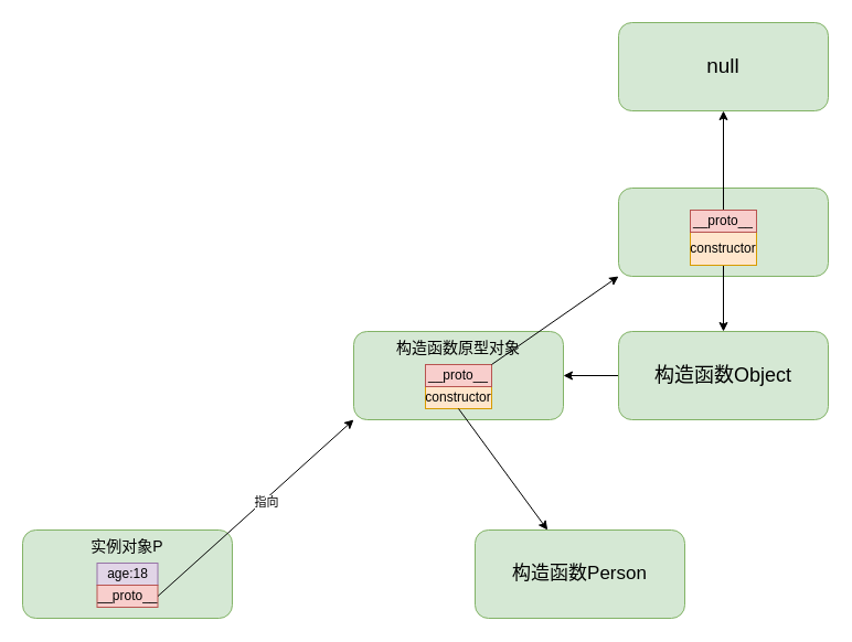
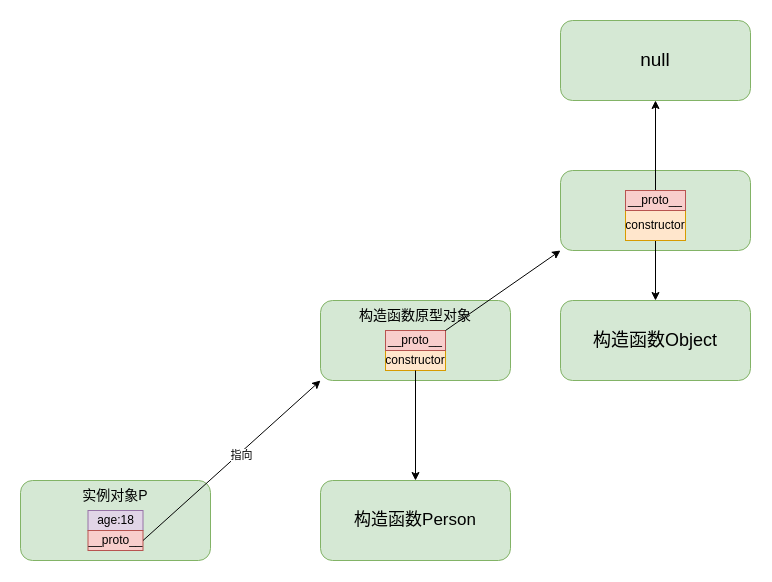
- <mxCell id="13" style="edgeStyle=orthogonalEdgeStyle;rounded=0;orthogonalLoop=1;jettySize=auto;html=1;exitX=0;exitY=0.5;exitDx=0;exitDy=0;entryX=1;entryY=0.5;entryDx=0;entryDy=0;" edge="1" parent="1" source="14" target="6"><mxGeometry relative="1" as="geometry" /></mxCell>
- <mxCell id="5" value="&lt;font style=&quot;font-size: 17px;&quot;&gt;构造函数Person&lt;/font&gt;" style="rounded=1;whiteSpace=wrap;html=1;verticalAlign=middle;fillColor=#d5e8d4;strokeColor=#82b366;" vertex="1" parent="1"><mxGeometry x="430" y="480" width="190" height="80" as="geometry" /></mxCell>
+ <mxCell id="5" value="&lt;font style=&quot;font-size: 17px;&quot;&gt;构造函数Person&lt;/font&gt;" style="rounded=1;whiteSpace=wrap;html=1;verticalAlign=middle;fillColor=#d5e8d4;strokeColor=#82b366;" vertex="1" parent="1"><mxGeometry x="320" y="480" width="190" height="80" as="geometry" /></mxCell>
